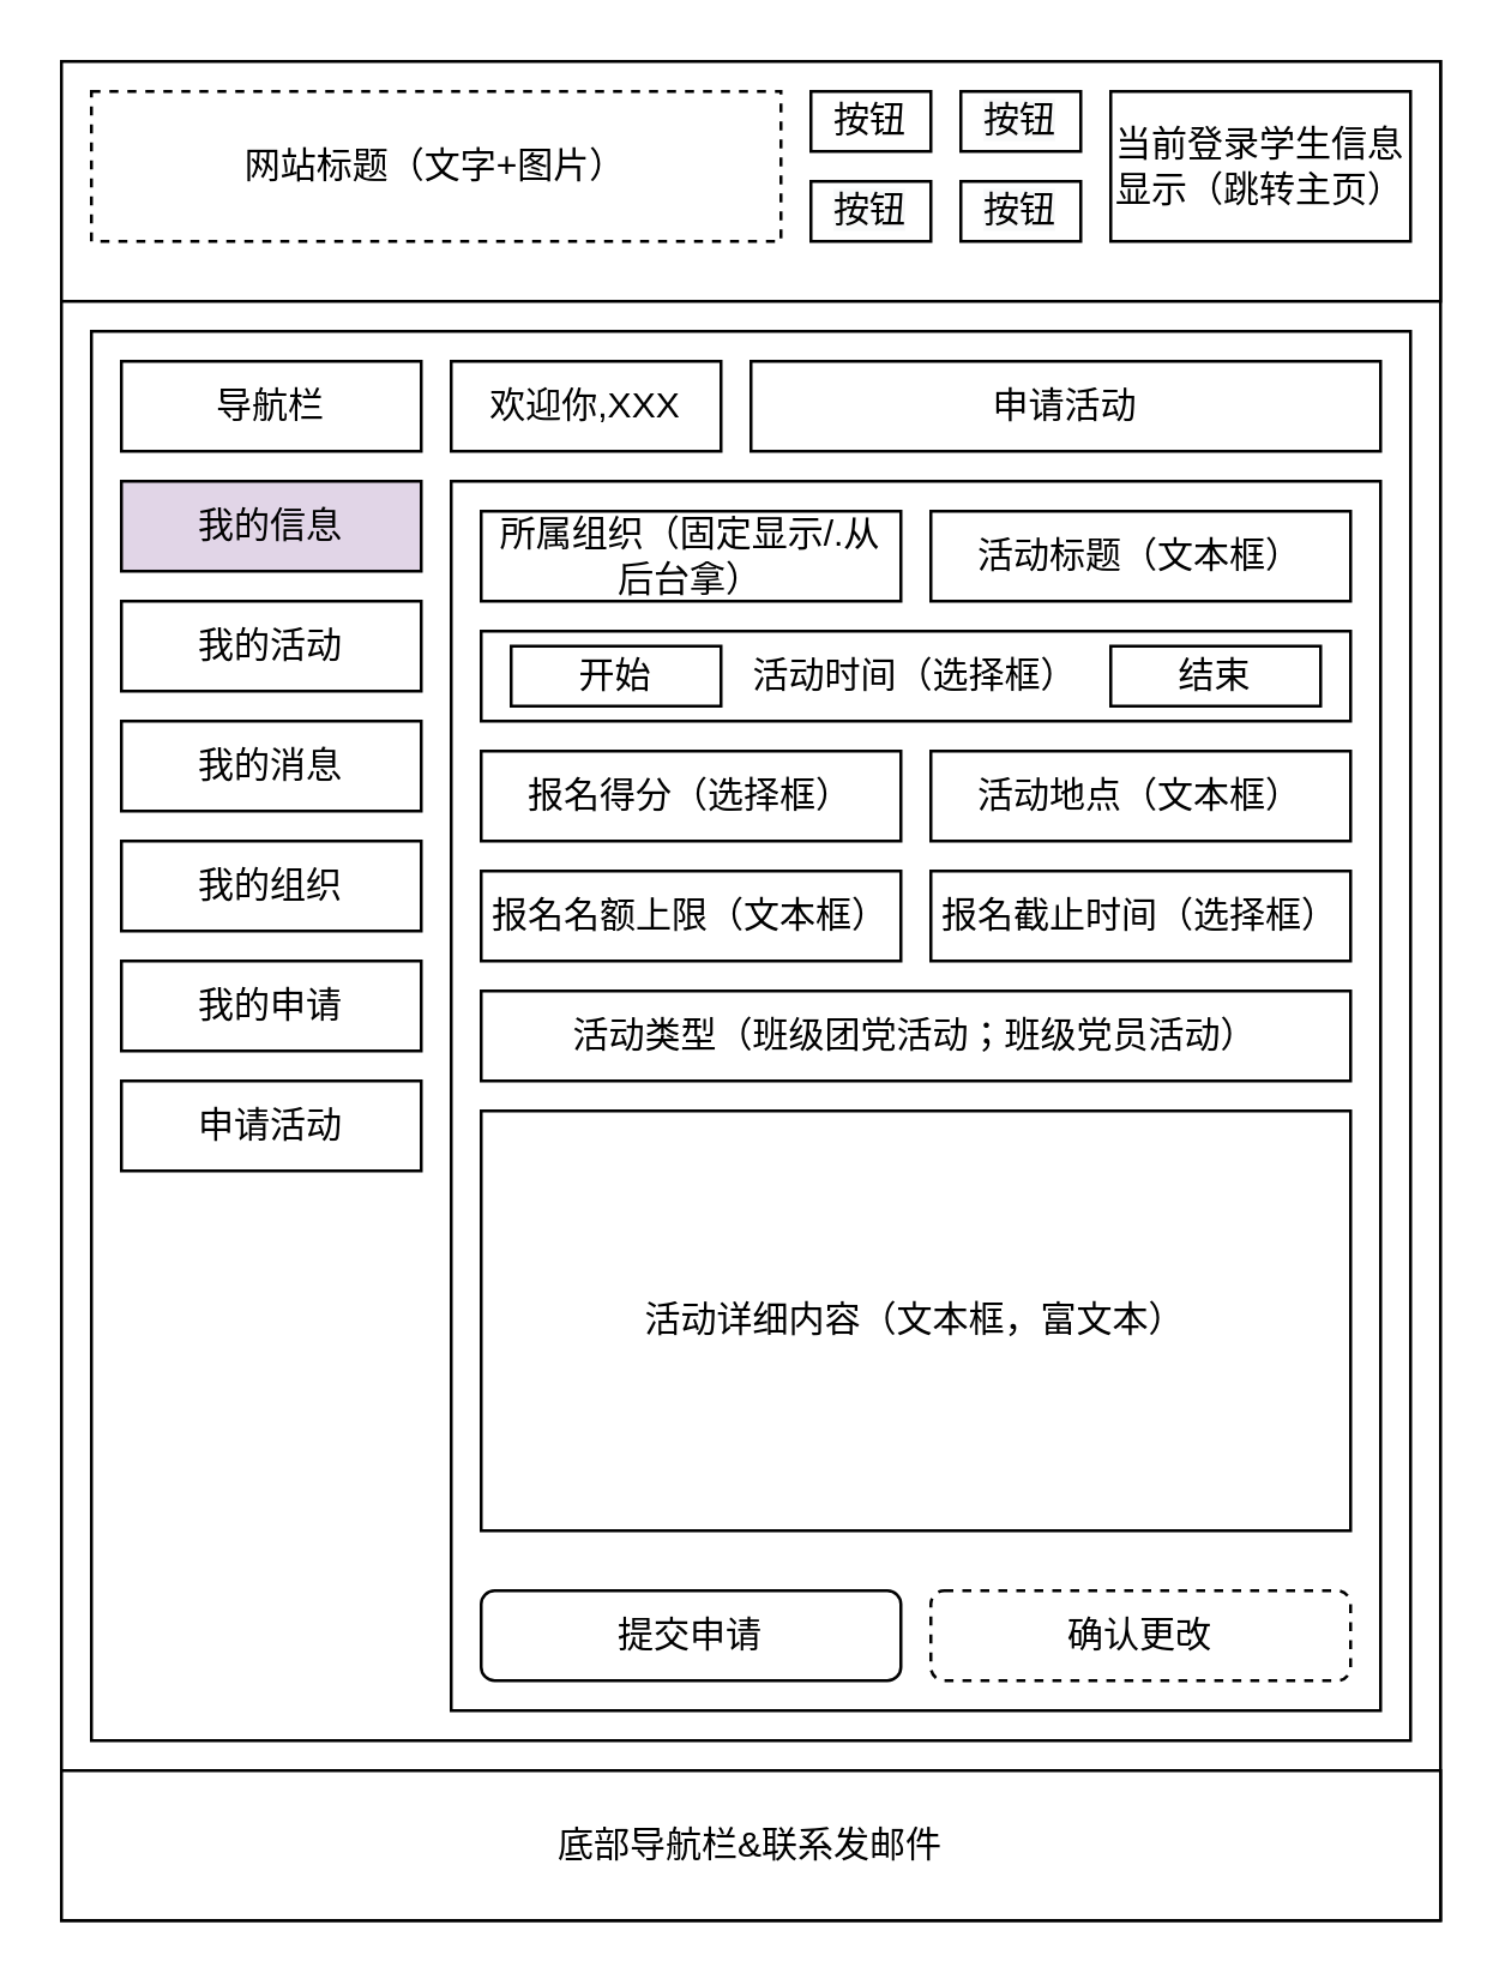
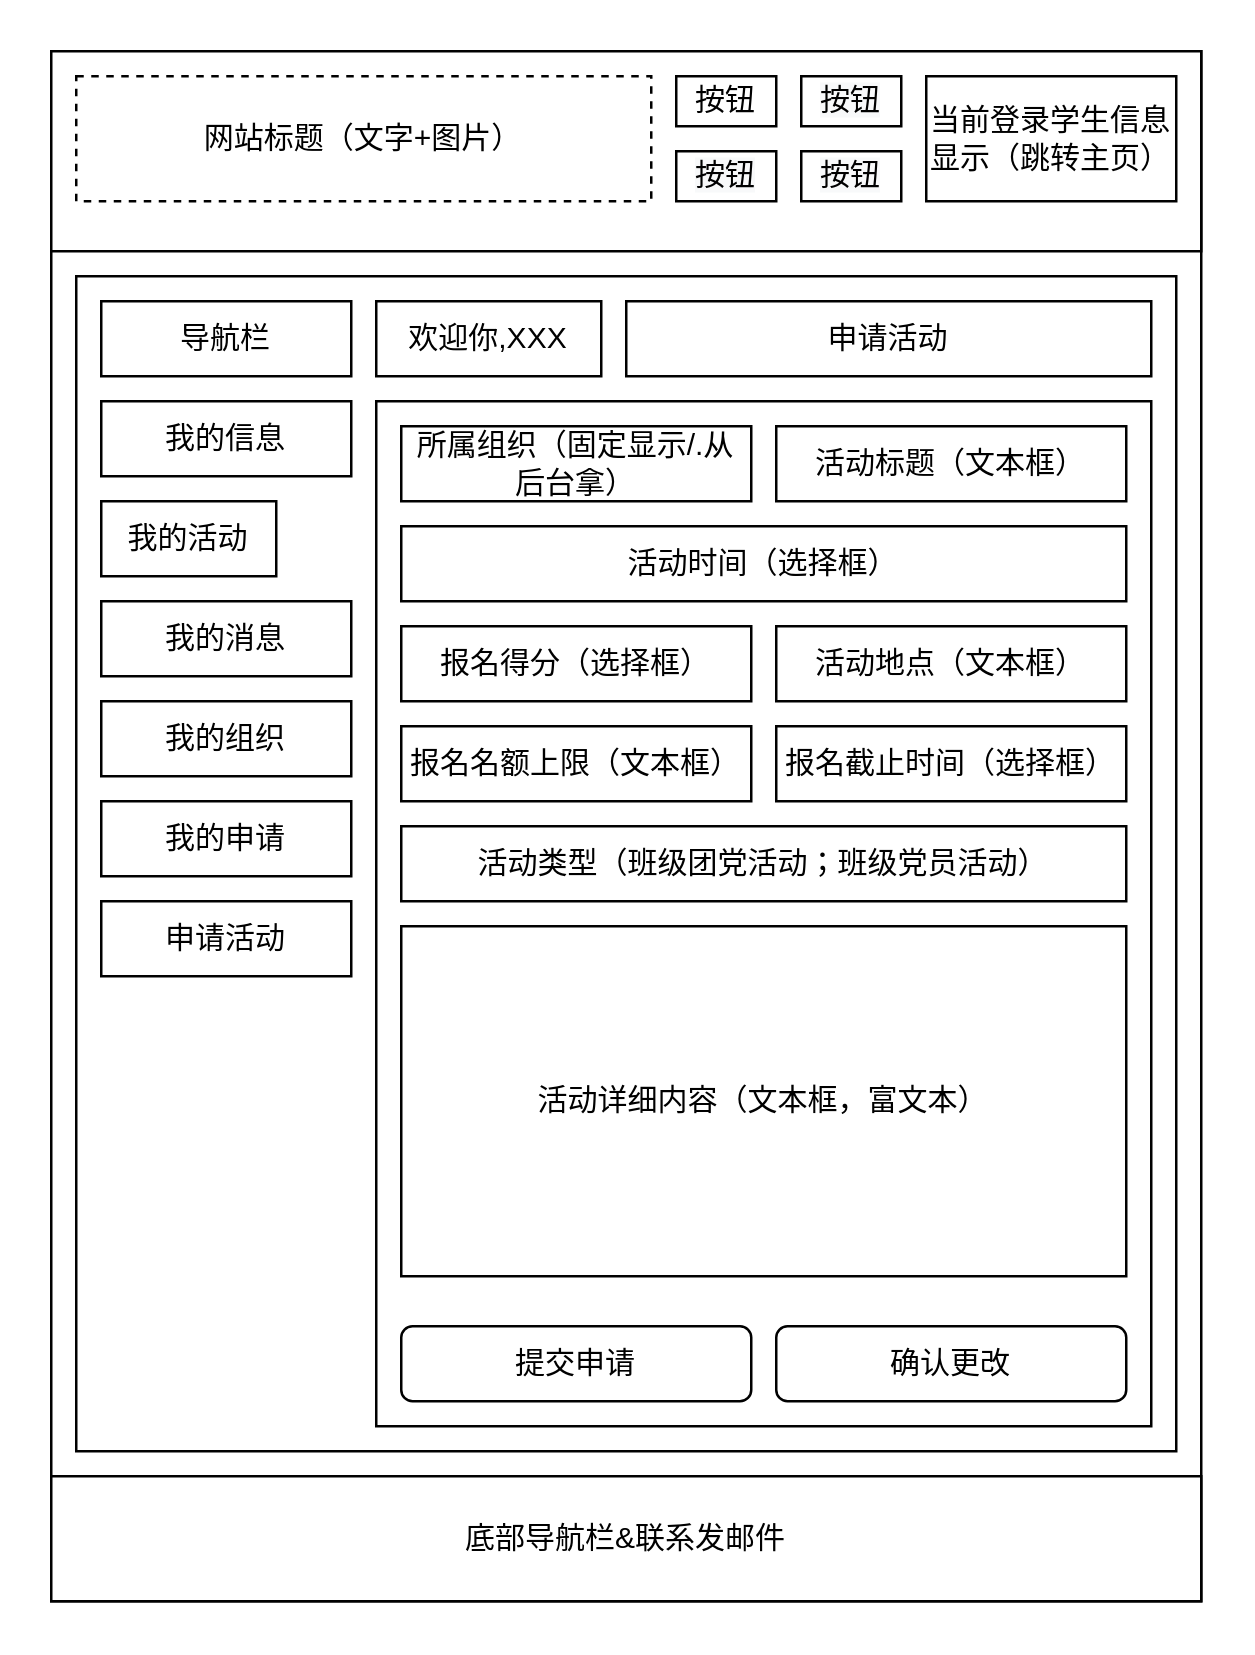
- <mxCell id="12" value="我的信息" style="rounded=0;whiteSpace=wrap;html=1;fillColor=#e1d5e7;" parent="1" vertex="1"><mxGeometry x="40" y="160" width="100" height="30" as="geometry" /></mxCell>
+ <mxCell id="12" value="我的信息" style="rounded=0;whiteSpace=wrap;html=1;" parent="1" vertex="1"><mxGeometry x="40" y="160" width="100" height="30" as="geometry" /></mxCell>
- <mxCell id="13" value="我的活动" style="rounded=0;whiteSpace=wrap;html=1;" parent="1" vertex="1"><mxGeometry x="40" y="200" width="100" height="30" as="geometry" /></mxCell>
+ <mxCell id="13" value="我的活动" style="rounded=0;whiteSpace=wrap;html=1;" parent="1" vertex="1"><mxGeometry x="40" y="200" width="70" height="30" as="geometry" /></mxCell>
- <mxCell id="32" value="开始" style="rounded=0;whiteSpace=wrap;html=1;" parent="1" vertex="1"><mxGeometry x="170" y="215" width="70" height="20" as="geometry" /></mxCell>
- <mxCell id="33" value="结束" style="rounded=0;whiteSpace=wrap;html=1;" parent="1" vertex="1"><mxGeometry x="370" y="215" width="70" height="20" as="geometry" /></mxCell>
- <mxCell id="34" value="确认更改" style="rounded=1;whiteSpace=wrap;html=1;dashed=1;" vertex="1" parent="1"><mxGeometry x="310" y="530" width="140" height="30" as="geometry" /></mxCell>
+ <mxCell id="34" value="确认更改" style="rounded=1;whiteSpace=wrap;html=1;" vertex="1" parent="1"><mxGeometry x="310" y="530" width="140" height="30" as="geometry" /></mxCell>
